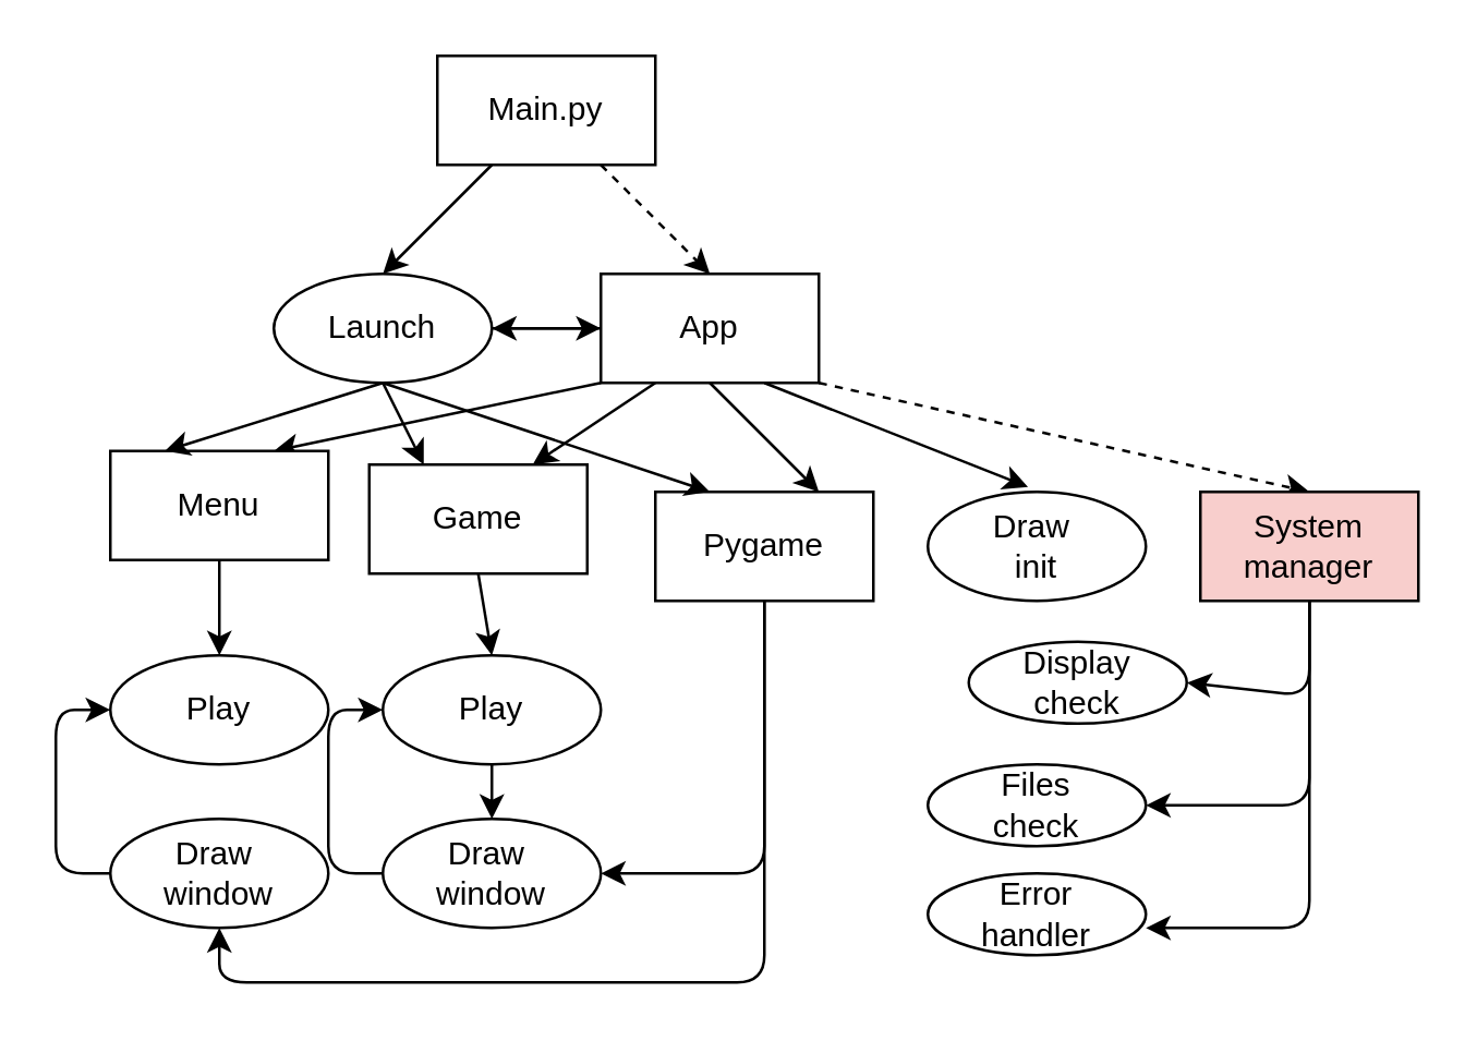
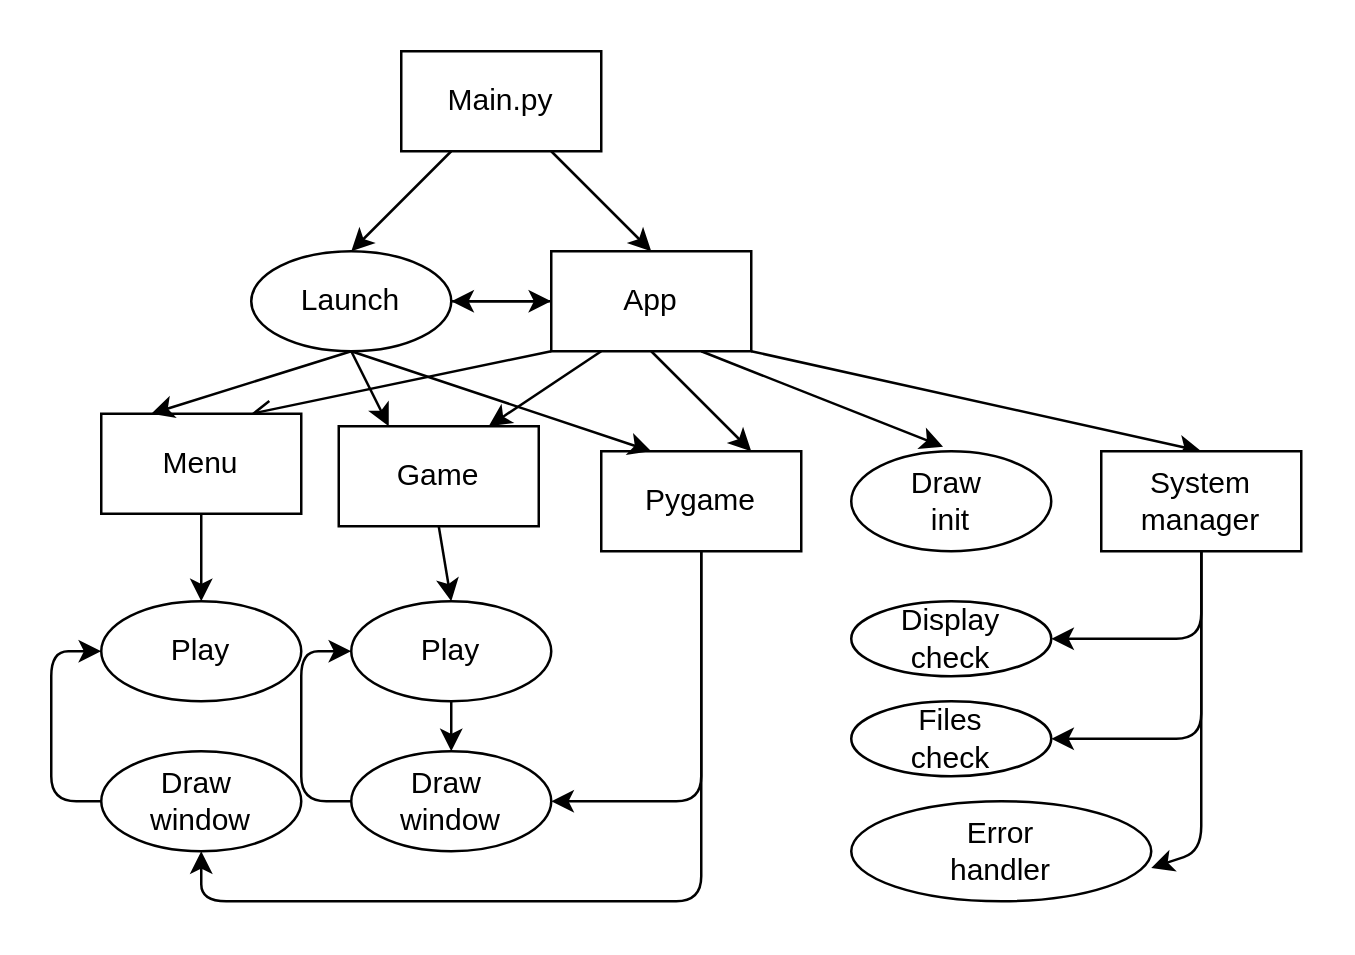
- <mxCell id="2" style="edgeStyle=none;html=1;exitX=0.75;exitY=1;exitDx=0;exitDy=0;entryX=0.5;entryY=0;entryDx=0;entryDy=0;dashed=1;" edge="1" parent="1" source="4" target="10"><mxGeometry relative="1" as="geometry"><mxPoint x="80.143" y="100" as="targetPoint" /></mxGeometry></mxCell>
+ <mxCell id="2" style="edgeStyle=none;html=1;exitX=0.75;exitY=1;exitDx=0;exitDy=0;entryX=0.5;entryY=0;entryDx=0;entryDy=0;" edge="1" parent="1" source="4" target="10"><mxGeometry relative="1" as="geometry"><mxPoint x="80.143" y="100" as="targetPoint" /></mxGeometry></mxCell>
- <mxCell id="9" style="edgeStyle=none;html=1;exitX=1;exitY=1;exitDx=0;exitDy=0;entryX=0.5;entryY=0;entryDx=0;entryDy=0;dashed=1;" edge="1" parent="1" source="10" target="28"><mxGeometry relative="1" as="geometry" /></mxCell>
+ <mxCell id="9" style="edgeStyle=none;html=1;exitX=1;exitY=1;exitDx=0;exitDy=0;entryX=0.5;entryY=0;entryDx=0;entryDy=0;" edge="1" parent="1" source="10" target="28"><mxGeometry relative="1" as="geometry" /></mxCell>
- <mxCell id="5" value="" style="edgeStyle=none;html=1;exitX=0;exitY=1;exitDx=0;exitDy=0;entryX=0.75;entryY=0;entryDx=0;entryDy=0;" edge="1" parent="1" source="10" target="12"><mxGeometry relative="1" as="geometry" /></mxCell>
+ <mxCell id="5" value="" style="edgeStyle=none;html=1;exitX=0;exitY=1;exitDx=0;exitDy=0;entryX=0.75;entryY=0;entryDx=0;entryDy=0;endArrow=open;" edge="1" parent="1" source="10" target="12"><mxGeometry relative="1" as="geometry" /></mxCell>
- <mxCell id="28" value="System manager" style="whiteSpace=wrap;html=1;fillColor=#f8cecc;" vertex="1" parent="1"><mxGeometry x="440" y="180" width="80" height="40" as="geometry" /></mxCell>
+ <mxCell id="28" value="System manager" style="whiteSpace=wrap;html=1;" vertex="1" parent="1"><mxGeometry x="440" y="180" width="80" height="40" as="geometry" /></mxCell>
- <mxCell id="36" value="Display&lt;br&gt;check&lt;br&gt;" style="ellipse;whiteSpace=wrap;html=1;" vertex="1" parent="1"><mxGeometry x="355" y="235" width="80" height="30" as="geometry" /></mxCell>
+ <mxCell id="36" value="Display&lt;br&gt;check&lt;br&gt;" style="ellipse;whiteSpace=wrap;html=1;" vertex="1" parent="1"><mxGeometry x="340" y="240" width="80" height="30" as="geometry" /></mxCell>
- <mxCell id="38" value="Error&lt;br&gt;handler&lt;br&gt;" style="ellipse;whiteSpace=wrap;html=1;" vertex="1" parent="1"><mxGeometry x="340" y="320" width="80" height="30" as="geometry" /></mxCell>
+ <mxCell id="38" value="Error&lt;br&gt;handler&lt;br&gt;" style="ellipse;whiteSpace=wrap;html=1;" vertex="1" parent="1"><mxGeometry x="340" y="320" width="120" height="40" as="geometry" /></mxCell>
